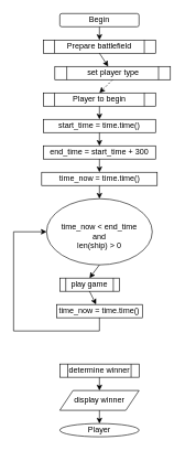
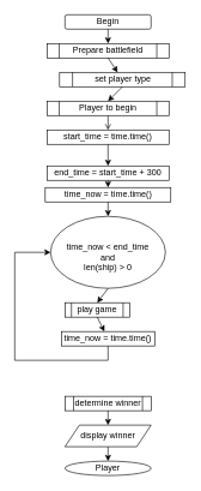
- <mxCell id="26" value="" style="endArrow=classic;html=1;rounded=0;exitX=0.5;exitY=1;exitDx=0;exitDy=0;entryX=0.5;entryY=0;entryDx=0;entryDy=0;dashed=1;" parent="1" source="25" target="23" edge="1"><mxGeometry width="50" height="50" relative="1" as="geometry"><mxPoint x="130" y="300" as="sourcePoint" /><mxPoint x="180" y="250" as="targetPoint" /></mxGeometry></mxCell>
+ <mxCell id="26" value="" style="endArrow=classic;html=1;rounded=0;exitX=0.5;exitY=1;exitDx=0;exitDy=0;entryX=0.5;entryY=0;entryDx=0;entryDy=0;" parent="1" source="25" target="23" edge="1"><mxGeometry width="50" height="50" relative="1" as="geometry"><mxPoint x="130" y="300" as="sourcePoint" /><mxPoint x="180" y="250" as="targetPoint" /></mxGeometry></mxCell>
- <mxCell id="24" value="" style="endArrow=classic;html=1;rounded=0;exitX=0.5;exitY=1;exitDx=0;exitDy=0;entryX=0.5;entryY=0;entryDx=0;entryDy=0;" parent="1" source="23" target="6" edge="1"><mxGeometry width="50" height="50" relative="1" as="geometry"><mxPoint x="140" y="260" as="sourcePoint" /><mxPoint x="190" y="210" as="targetPoint" /></mxGeometry></mxCell>
+ <mxCell id="24" value="" style="endArrow=open;html=1;rounded=0;exitX=0.5;exitY=1;exitDx=0;exitDy=0;entryX=0.5;entryY=0;entryDx=0;entryDy=0;" parent="1" source="23" target="6" edge="1"><mxGeometry width="50" height="50" relative="1" as="geometry"><mxPoint x="140" y="260" as="sourcePoint" /><mxPoint x="190" y="210" as="targetPoint" /></mxGeometry></mxCell>
- <mxCell id="8" value="end_time = start_time + 300" style="rounded=0;whiteSpace=wrap;html=1;" parent="1" vertex="1"><mxGeometry x="65" y="220" width="170" height="20" as="geometry" /></mxCell>
+ <mxCell id="8" value="end_time = start_time + 300" style="rounded=0;whiteSpace=wrap;html=1;" parent="1" vertex="1"><mxGeometry x="65" y="230" width="170" height="20" as="geometry" /></mxCell>
